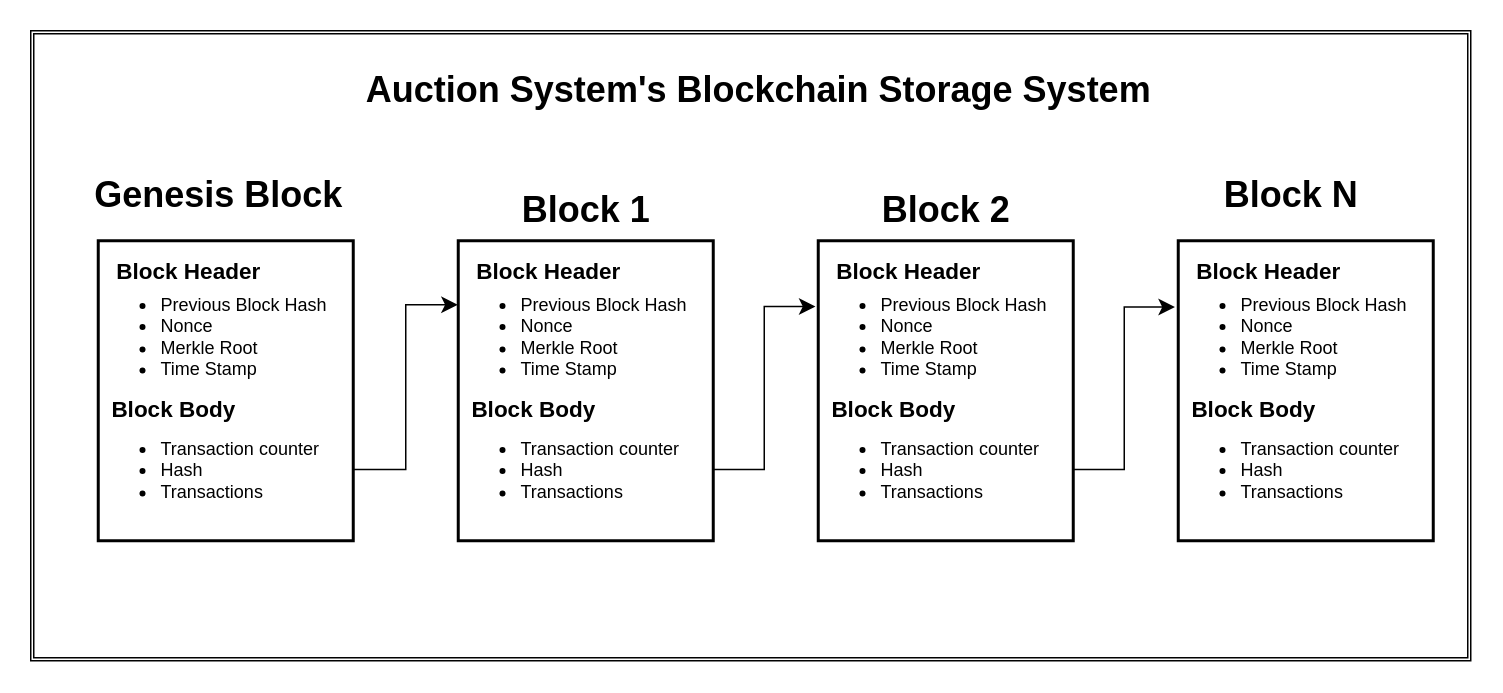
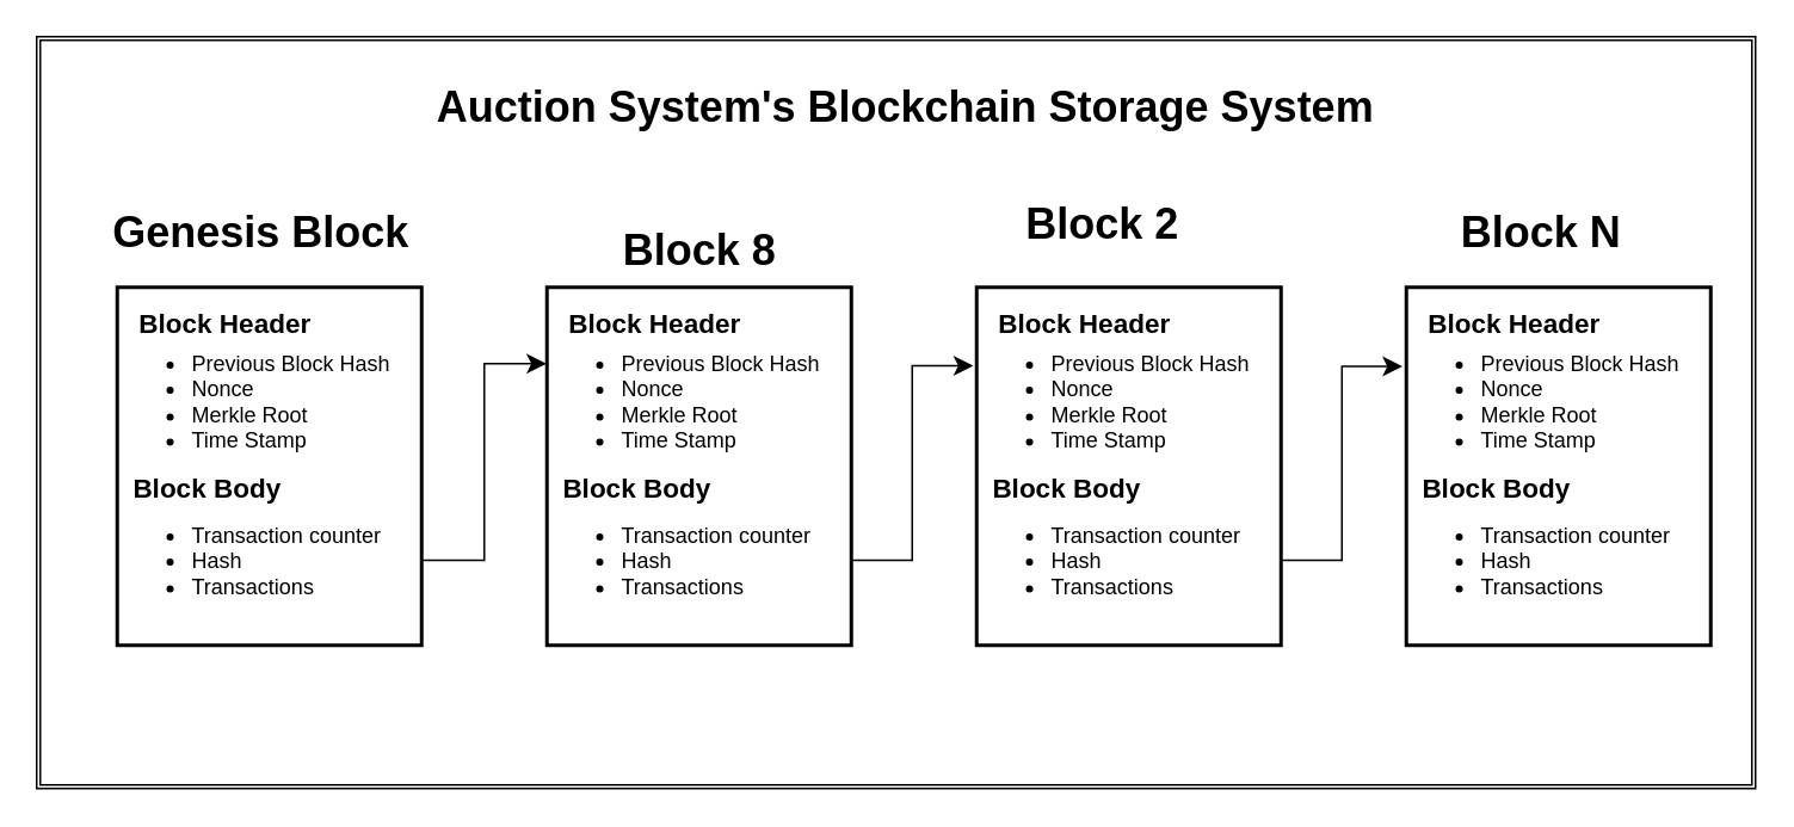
- <mxCell id="9" value="Block 1" style="text;strokeColor=none;fillColor=none;html=1;fontSize=24;fontStyle=1;verticalAlign=middle;align=center;" vertex="1" parent="1"><mxGeometry x="340" y="120" width="100" height="40" as="geometry" /></mxCell>
+ <mxCell id="9" value="Block 8" style="text;strokeColor=none;fillColor=none;html=1;fontSize=24;fontStyle=1;verticalAlign=middle;align=center;" vertex="1" parent="1"><mxGeometry x="340" y="120" width="100" height="40" as="geometry" /></mxCell>
- <mxCell id="14" value="Block 2" style="text;strokeColor=none;fillColor=none;html=1;fontSize=24;fontStyle=1;verticalAlign=middle;align=center;" vertex="1" parent="1"><mxGeometry x="580" y="120" width="100" height="40" as="geometry" /></mxCell>
+ <mxCell id="14" value="Block 2" style="text;strokeColor=none;fillColor=none;html=1;fontSize=24;fontStyle=1;verticalAlign=middle;align=center;" vertex="1" parent="1"><mxGeometry x="565" y="105" width="100" height="40" as="geometry" /></mxCell>
